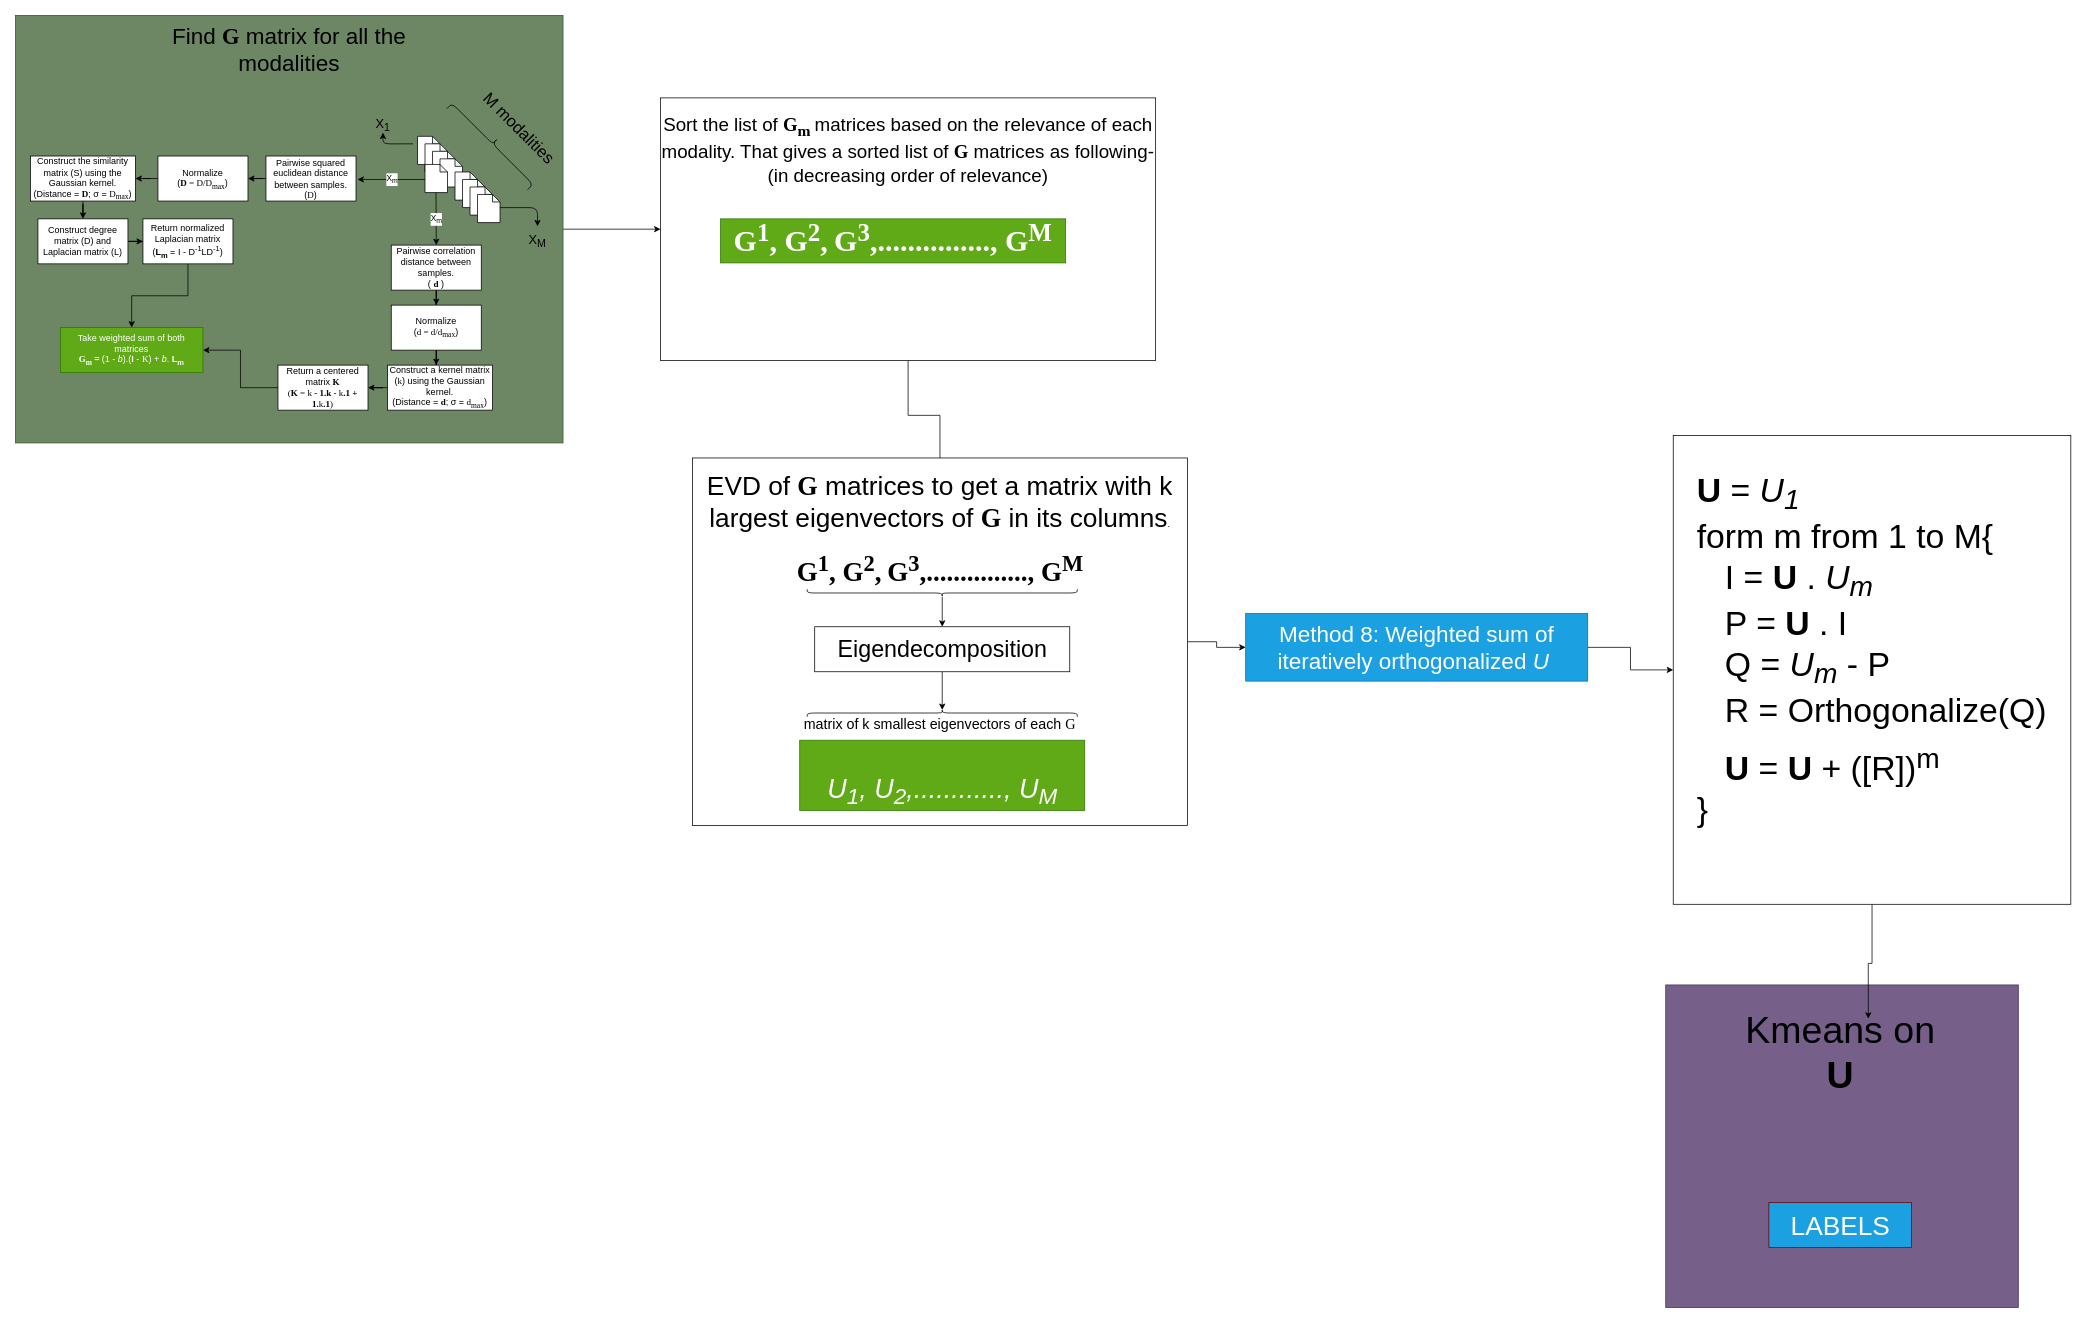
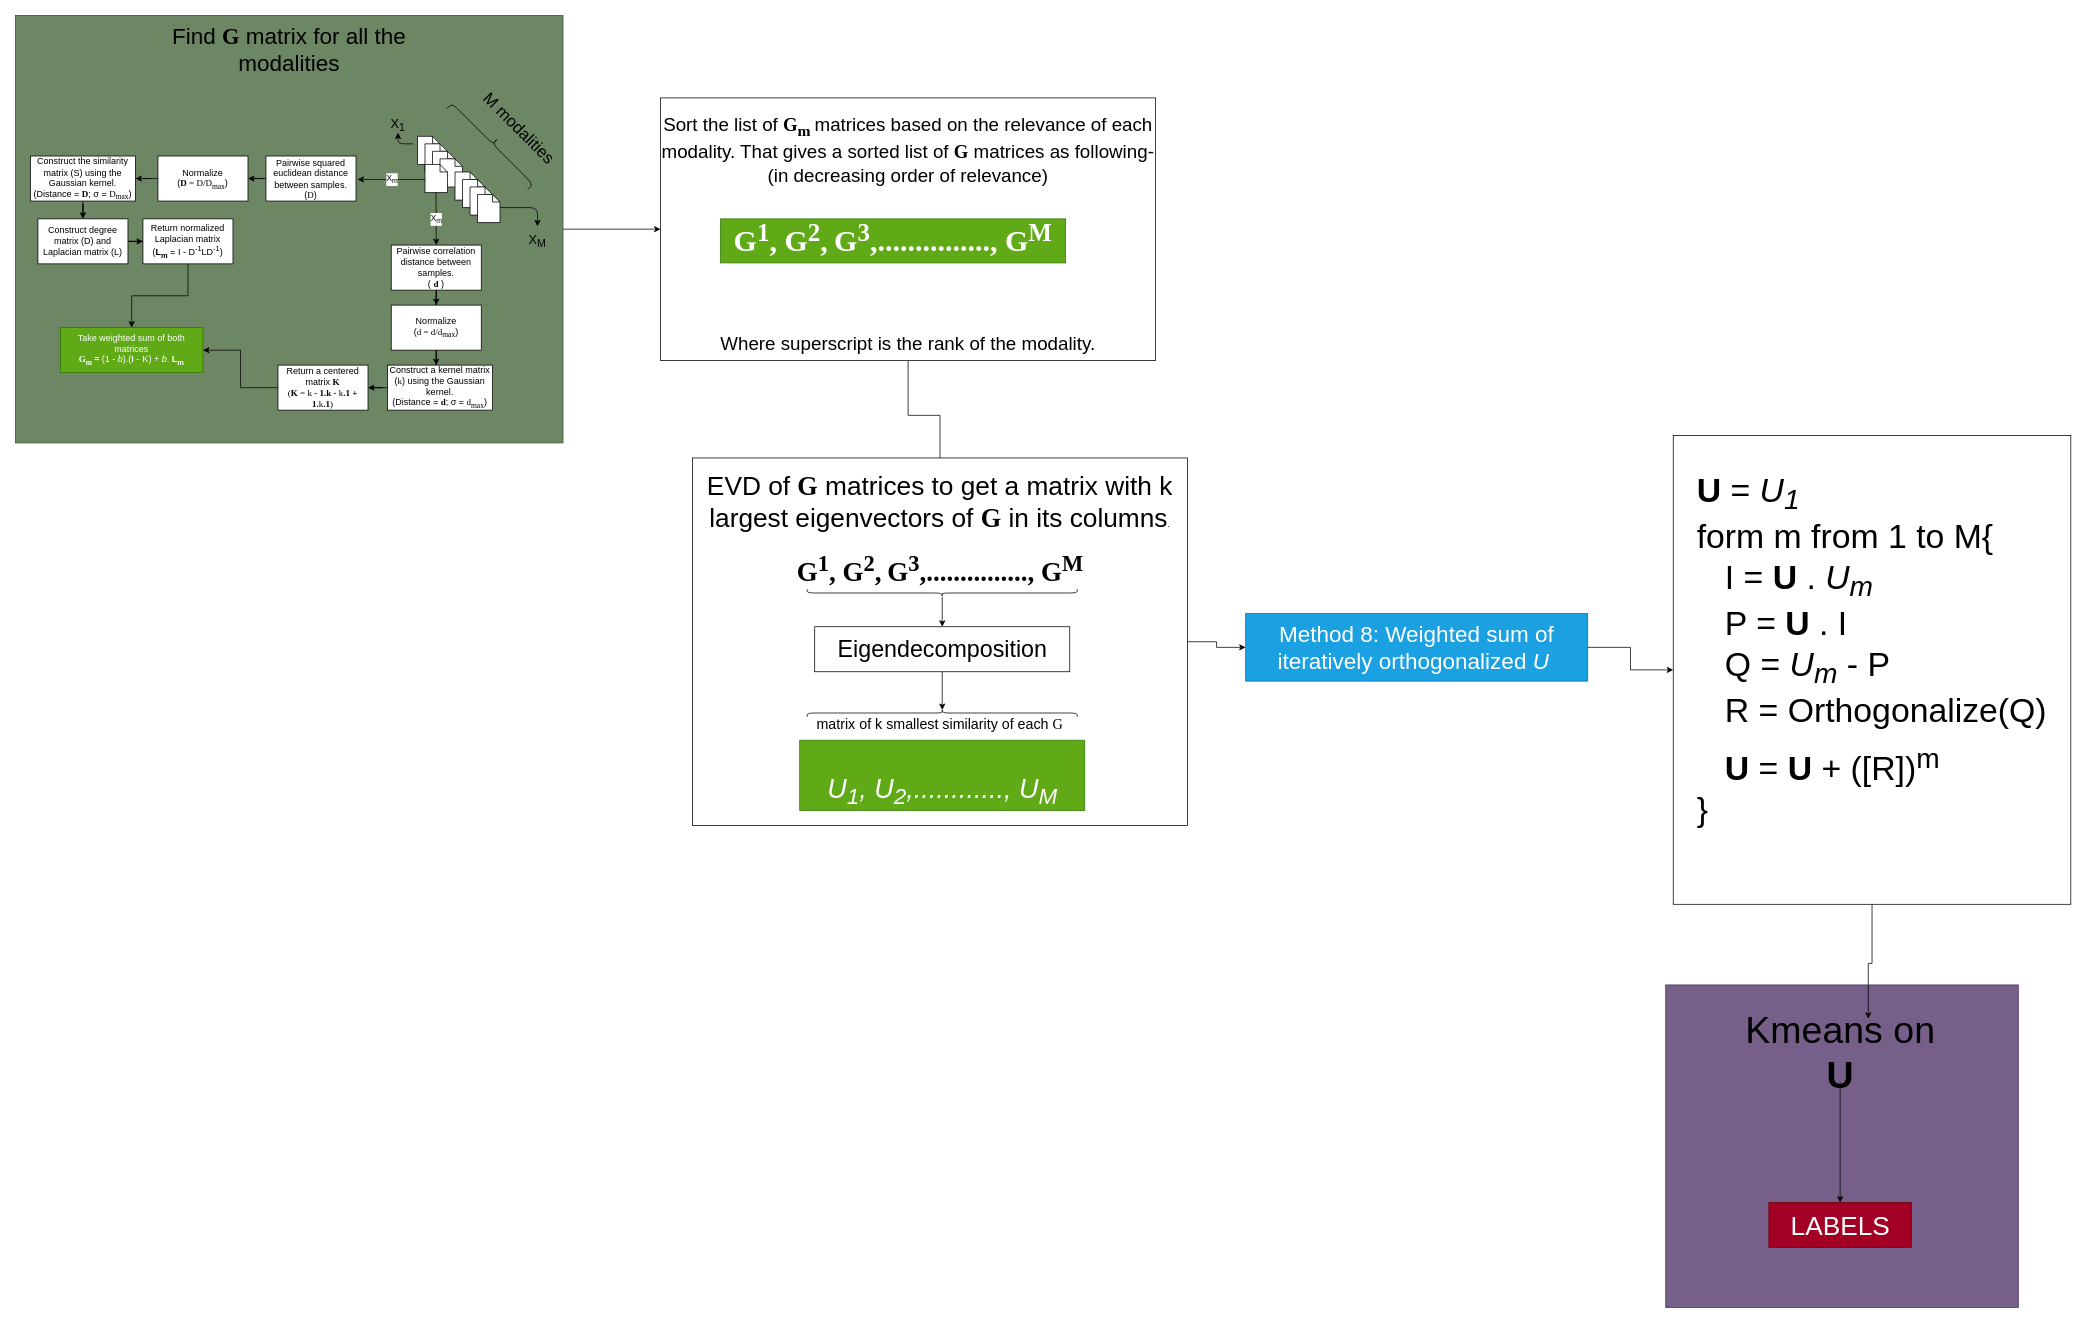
- <mxCell id="14" value="&lt;font style=&quot;font-size: 17px&quot;&gt;X&lt;sub&gt;1&lt;/sub&gt;&lt;/font&gt;" style="text;html=1;strokeColor=none;fillColor=none;align=center;verticalAlign=middle;whiteSpace=wrap;rounded=0;" vertex="1" parent="1"><mxGeometry x="490" y="156.25" width="40" height="20" as="geometry" /></mxCell>
+ <mxCell id="14" value="&lt;font style=&quot;font-size: 17px&quot;&gt;X&lt;sub&gt;1&lt;/sub&gt;&lt;/font&gt;" style="text;html=1;strokeColor=none;fillColor=none;align=center;verticalAlign=middle;whiteSpace=wrap;rounded=0;" vertex="1" parent="1"><mxGeometry x="510" y="156.25" width="40" height="20" as="geometry" /></mxCell>
+ <mxCell id="47" value="&lt;font style=&quot;font-size: 25px&quot;&gt;Where superscript is the rank of the modality.&lt;br&gt;&lt;/font&gt;" style="text;html=1;strokeColor=none;fillColor=none;align=center;verticalAlign=middle;whiteSpace=wrap;rounded=0;" vertex="1" parent="1"><mxGeometry x="900" y="446.25" width="620" height="20" as="geometry" /></mxCell>
- <mxCell id="62" value="&lt;font style=&quot;font-size: 19px&quot;&gt;matrix of k smallest eigenvectors of each &lt;font data-font-src=&quot;https://fonts.googleapis.com/css?family=Dancing+Script&quot; style=&quot;font-size: 19px&quot; face=&quot;Dancing Script&quot;&gt;G&lt;/font&gt;&lt;br&gt;&lt;/font&gt;" style="text;html=1;strokeColor=none;fillColor=none;align=center;verticalAlign=middle;whiteSpace=wrap;rounded=0;" vertex="1" parent="1"><mxGeometry x="1055" y="956.25" width="395" height="20" as="geometry" /></mxCell>
+ <mxCell id="62" value="&lt;font style=&quot;font-size: 19px&quot;&gt;matrix of k smallest similarity of each &lt;font data-font-src=&quot;https://fonts.googleapis.com/css?family=Dancing+Script&quot; style=&quot;font-size: 19px&quot; face=&quot;Dancing Script&quot;&gt;G&lt;/font&gt;&lt;br&gt;&lt;/font&gt;" style="text;html=1;strokeColor=none;fillColor=none;align=center;verticalAlign=middle;whiteSpace=wrap;rounded=0;" vertex="1" parent="1"><mxGeometry x="1055" y="956.25" width="395" height="20" as="geometry" /></mxCell>
+ <mxCell id="59" style="edgeStyle=orthogonalEdgeStyle;rounded=0;orthogonalLoop=1;jettySize=auto;html=1;" edge="1" parent="1" source="60" target="61"><mxGeometry relative="1" as="geometry" /></mxCell>
- <mxCell id="61" value="&lt;font style=&quot;font-size: 35px&quot;&gt;LABELS&lt;/font&gt;" style="rounded=0;whiteSpace=wrap;html=1;fillColor=#1ba1e2;strokeColor=#6F0000;fontColor=#ffffff;" vertex="1" parent="1"><mxGeometry x="2357.5" y="1602.5" width="190" height="60" as="geometry" /></mxCell>
+ <mxCell id="61" value="&lt;font style=&quot;font-size: 35px&quot;&gt;LABELS&lt;/font&gt;" style="rounded=0;whiteSpace=wrap;html=1;fillColor=#a20025;strokeColor=#6F0000;fontColor=#ffffff;" vertex="1" parent="1"><mxGeometry x="2357.5" y="1602.5" width="190" height="60" as="geometry" /></mxCell>
